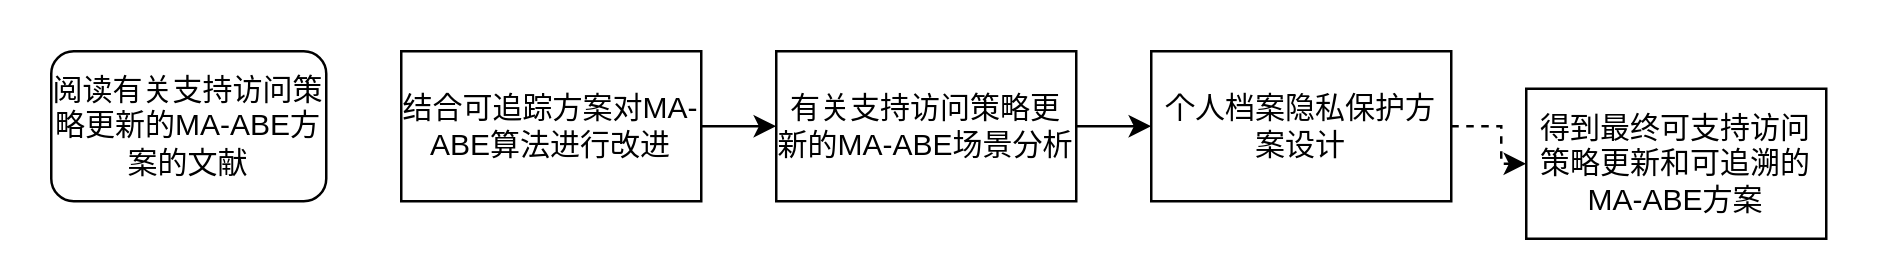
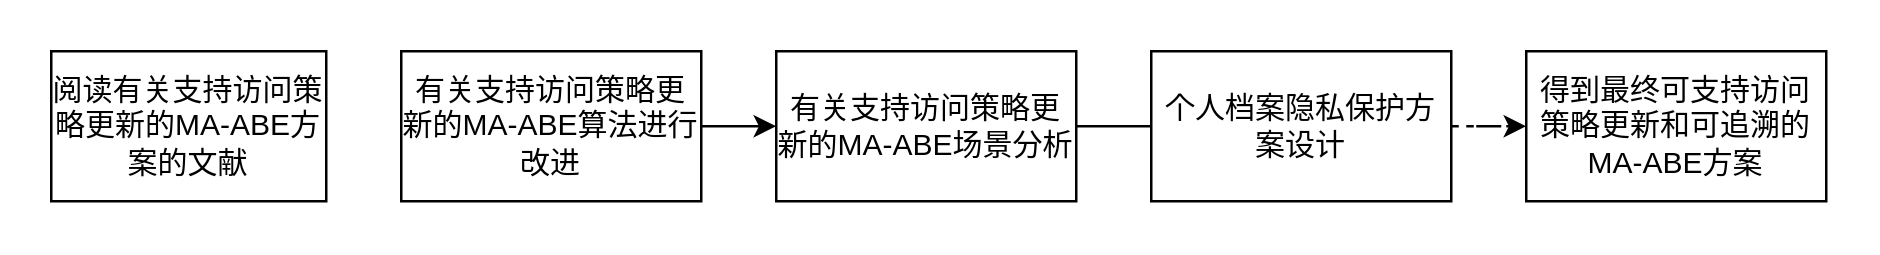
- <mxCell id="2" value="阅读有关支持访问策略更新的MA-ABE方案的文献" style="whiteSpace=wrap;html=1;rounded=1;" parent="1" vertex="1"><mxGeometry x="20" y="20" width="110" height="60" as="geometry" /></mxCell>
+ <mxCell id="2" value="阅读有关支持访问策略更新的MA-ABE方案的文献" style="rounded=0;whiteSpace=wrap;html=1;" parent="1" vertex="1"><mxGeometry x="20" y="20" width="110" height="60" as="geometry" /></mxCell>
- <mxCell id="6" value="结合可追踪方案对MA-ABE算法进行改进" style="whiteSpace=wrap;html=1;rounded=0;" parent="1" vertex="1"><mxGeometry x="160" y="20" width="120" height="60" as="geometry" /></mxCell>
+ <mxCell id="6" value="有关支持访问策略更新的MA-ABE算法进行改进" style="whiteSpace=wrap;html=1;rounded=0;" parent="1" vertex="1"><mxGeometry x="160" y="20" width="120" height="60" as="geometry" /></mxCell>
- <mxCell id="3" value="" style="edgeStyle=orthogonalEdgeStyle;rounded=0;orthogonalLoop=1;jettySize=auto;html=1;" edge="1" parent="1" source="4" target="8"><mxGeometry relative="1" as="geometry" /></mxCell>
+ <mxCell id="3" value="" style="edgeStyle=orthogonalEdgeStyle;rounded=0;orthogonalLoop=1;jettySize=auto;html=1;endArrow=none;" edge="1" parent="1" source="4" target="8"><mxGeometry relative="1" as="geometry" /></mxCell>
- <mxCell id="9" value="得到最终可支持访问策略更新和可追溯的MA-ABE方案" style="whiteSpace=wrap;html=1;rounded=0;" parent="1" vertex="1"><mxGeometry x="610" y="35" width="120" height="60" as="geometry" /></mxCell>
+ <mxCell id="9" value="得到最终可支持访问策略更新和可追溯的MA-ABE方案" style="whiteSpace=wrap;html=1;rounded=0;" parent="1" vertex="1"><mxGeometry x="610" y="20" width="120" height="60" as="geometry" /></mxCell>
